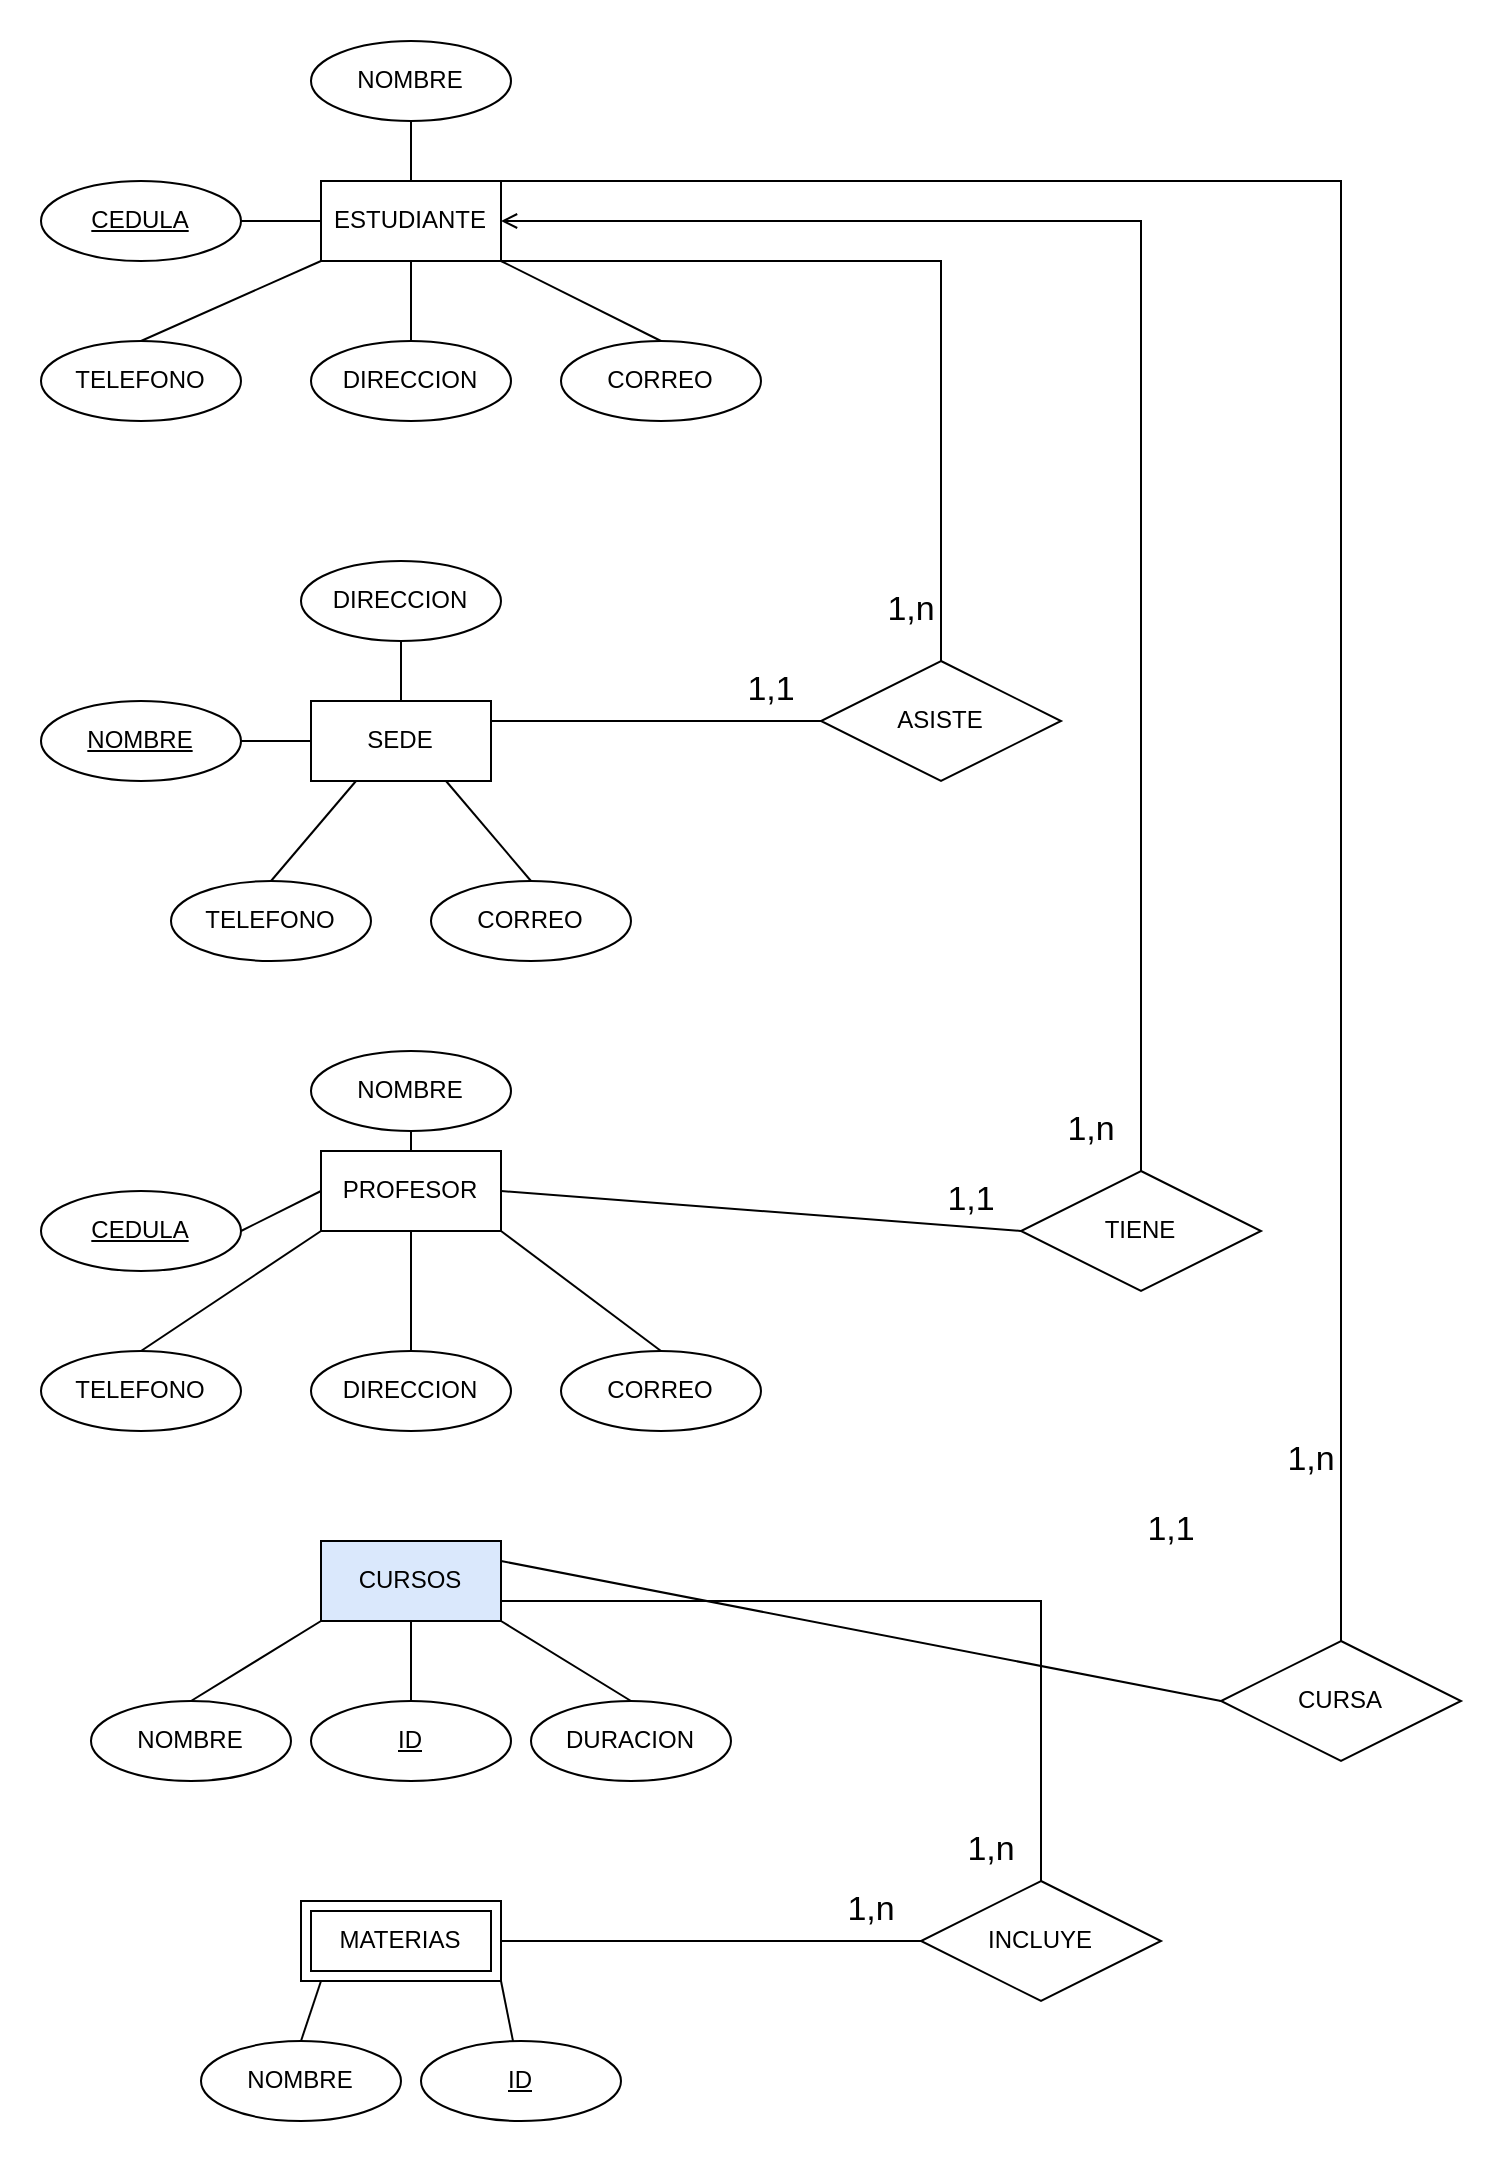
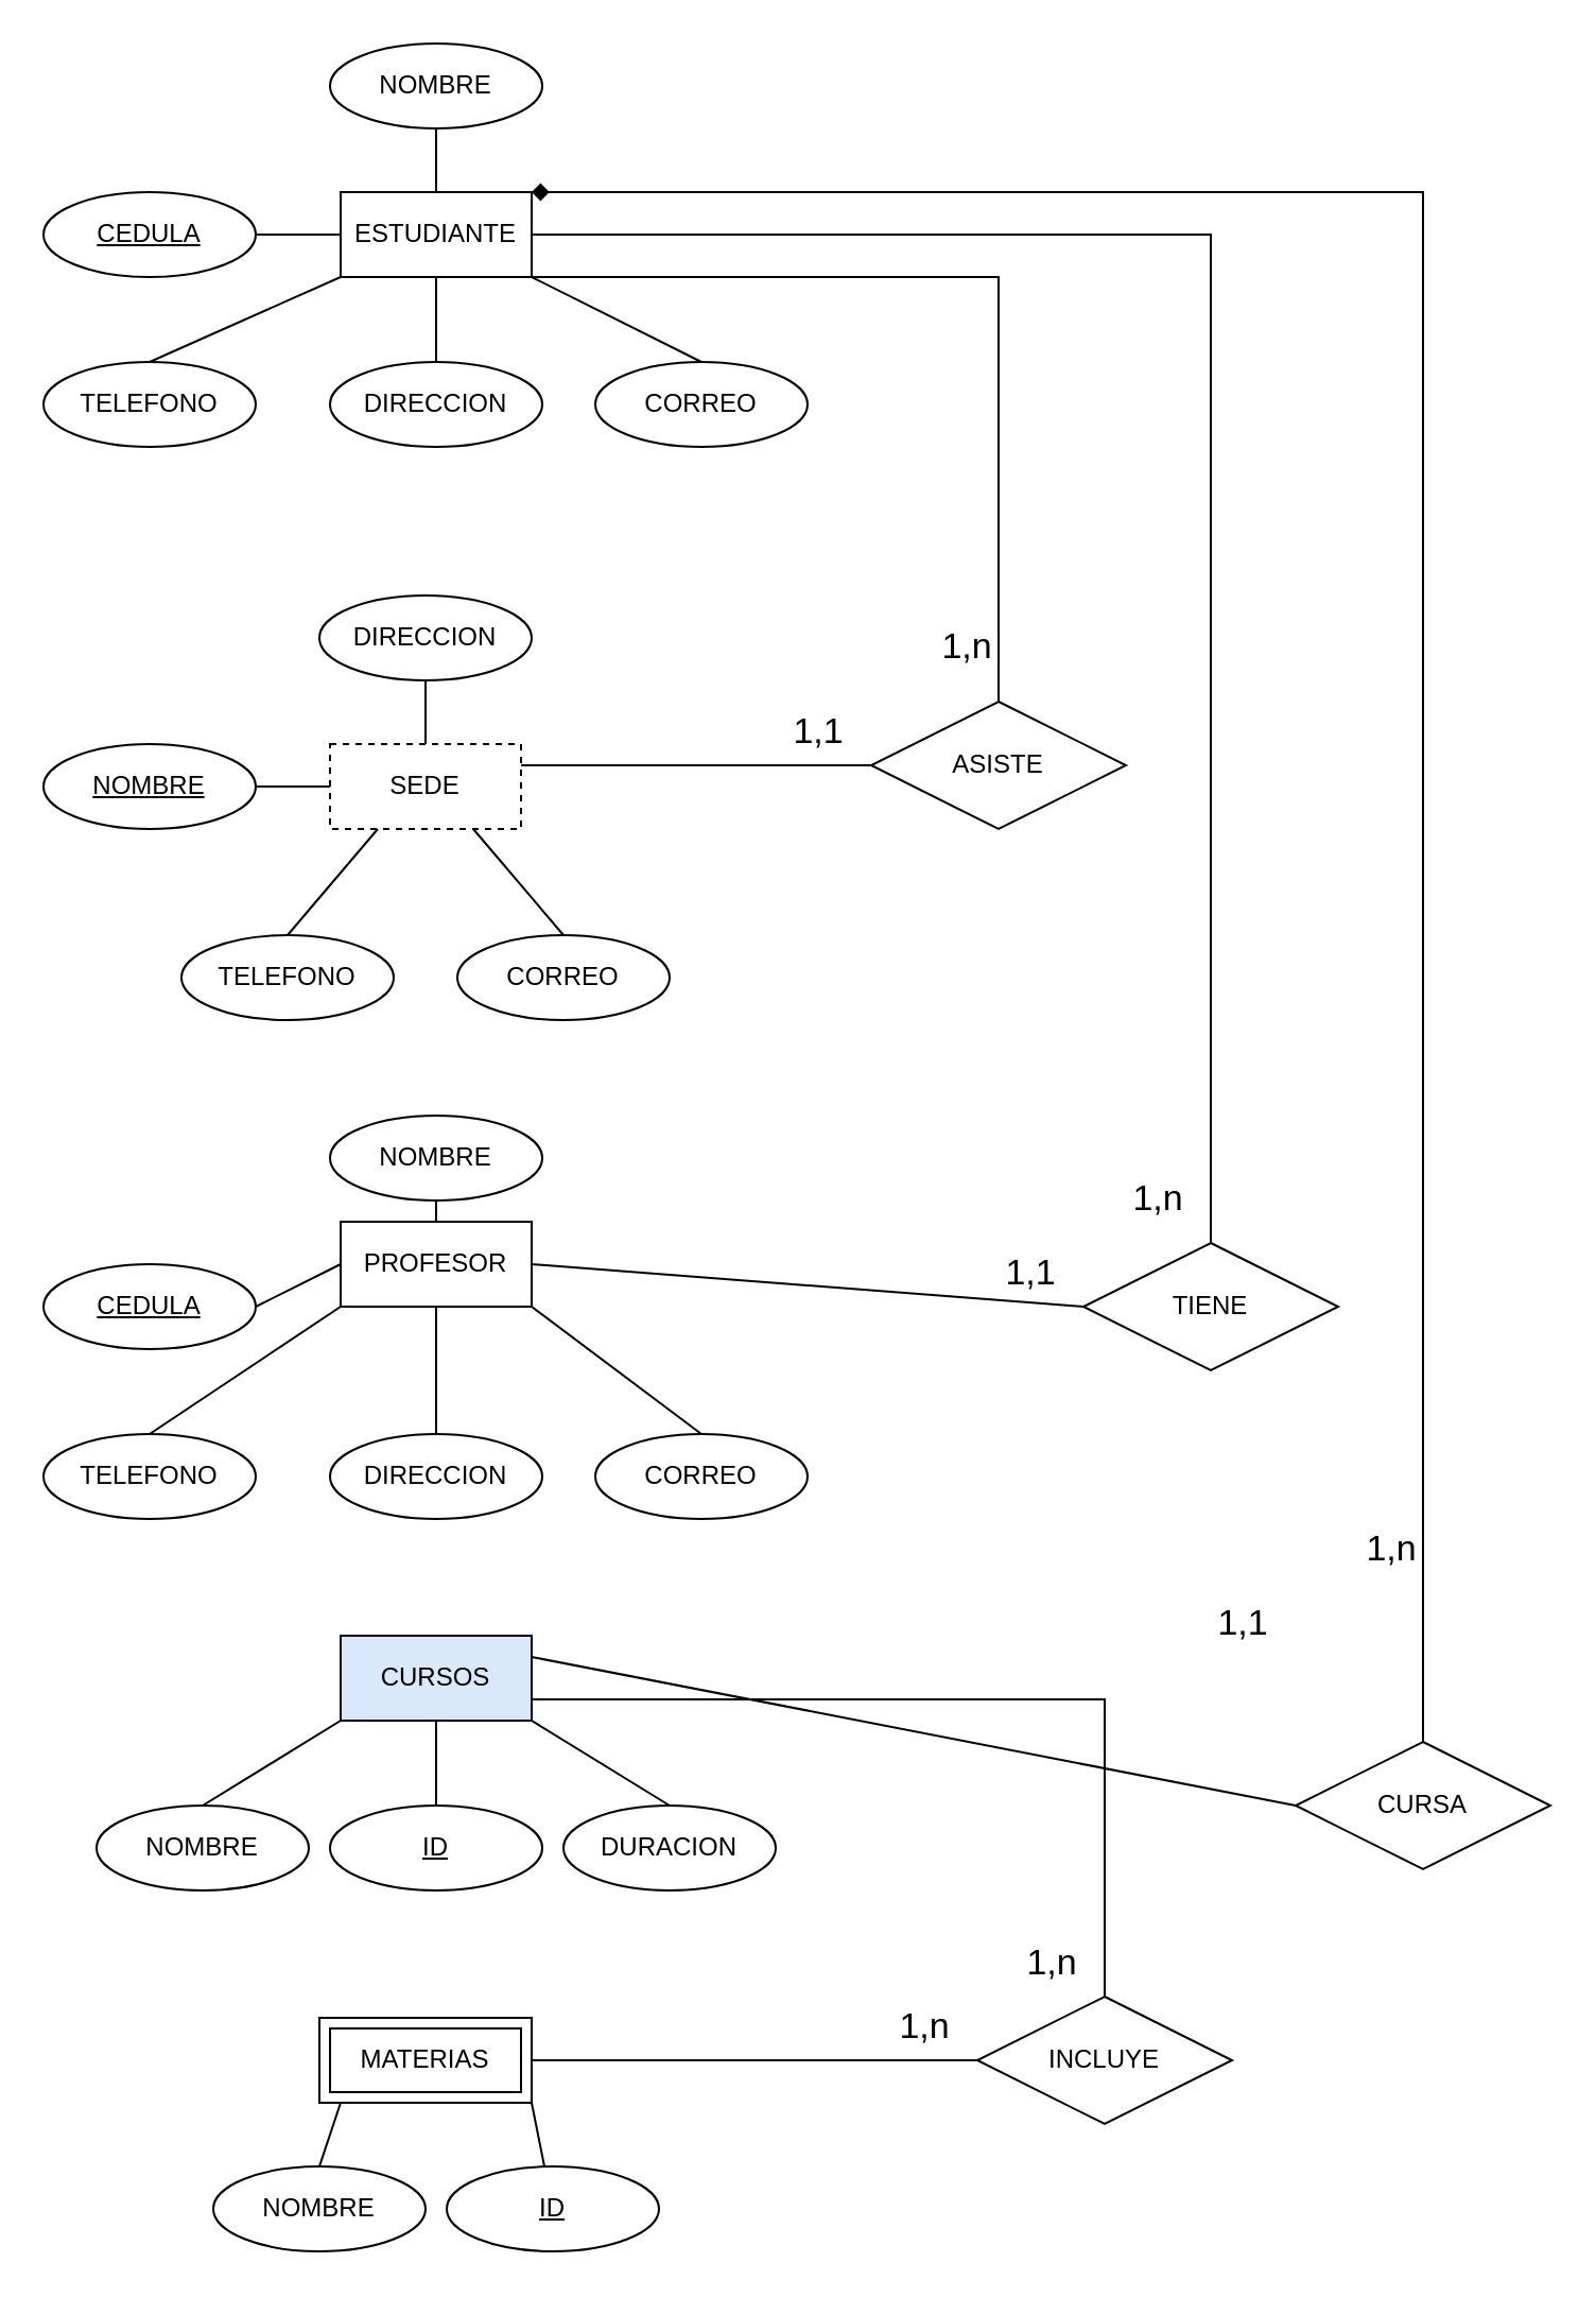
- <mxCell id="51" value="" style="endArrow=none;html=1;rounded=0;exitX=0.5;exitY=0;exitDx=0;exitDy=0;entryX=1;entryY=0;entryDx=0;entryDy=0;" edge="1" parent="1" source="49" target="2"><mxGeometry relative="1" as="geometry"><mxPoint x="640" y="640" as="sourcePoint" /><mxPoint x="800" y="640" as="targetPoint" /><Array as="points"><mxPoint x="670" y="90" /></Array></mxGeometry></mxCell>
+ <mxCell id="51" value="" style="endArrow=diamond;html=1;rounded=0;exitX=0.5;exitY=0;exitDx=0;exitDy=0;entryX=1;entryY=0;entryDx=0;entryDy=0;" edge="1" parent="1" source="49" target="2"><mxGeometry relative="1" as="geometry"><mxPoint x="640" y="640" as="sourcePoint" /><mxPoint x="800" y="640" as="targetPoint" /><Array as="points"><mxPoint x="670" y="90" /></Array></mxGeometry></mxCell>
- <mxCell id="48" value="" style="endArrow=open;html=1;rounded=0;entryX=1;entryY=0.5;entryDx=0;entryDy=0;exitX=0.5;exitY=0;exitDx=0;exitDy=0;" edge="1" parent="1" source="45" target="2"><mxGeometry relative="1" as="geometry"><mxPoint x="570" y="580" as="sourcePoint" /><mxPoint x="740" y="370" as="targetPoint" /><Array as="points"><mxPoint x="570" y="110" /></Array></mxGeometry></mxCell>
+ <mxCell id="48" value="" style="endArrow=none;html=1;rounded=0;entryX=1;entryY=0.5;entryDx=0;entryDy=0;exitX=0.5;exitY=0;exitDx=0;exitDy=0;" edge="1" parent="1" source="45" target="2"><mxGeometry relative="1" as="geometry"><mxPoint x="570" y="580" as="sourcePoint" /><mxPoint x="740" y="370" as="targetPoint" /><Array as="points"><mxPoint x="570" y="110" /></Array></mxGeometry></mxCell>
- <mxCell id="4" value="SEDE" style="rounded=0;whiteSpace=wrap;html=1;" vertex="1" parent="1"><mxGeometry x="155" y="350" width="90" height="40" as="geometry" /></mxCell>
+ <mxCell id="4" value="SEDE" style="rounded=0;whiteSpace=wrap;html=1;dashed=1;" vertex="1" parent="1"><mxGeometry x="155" y="350" width="90" height="40" as="geometry" /></mxCell>
